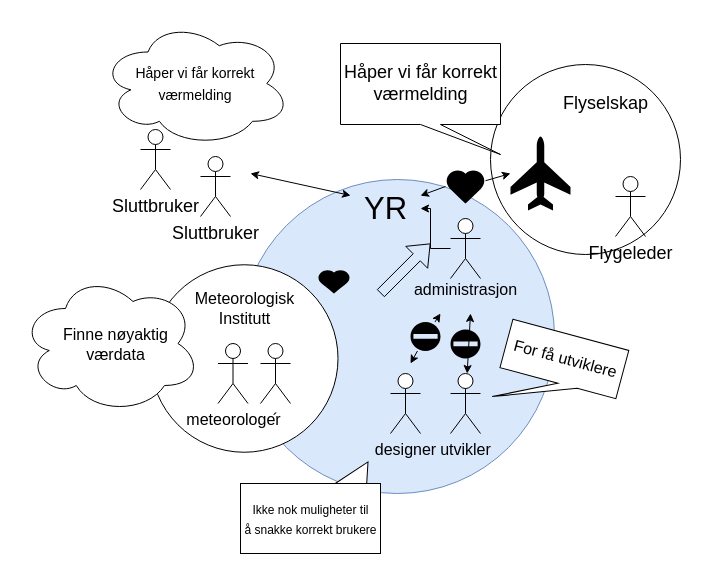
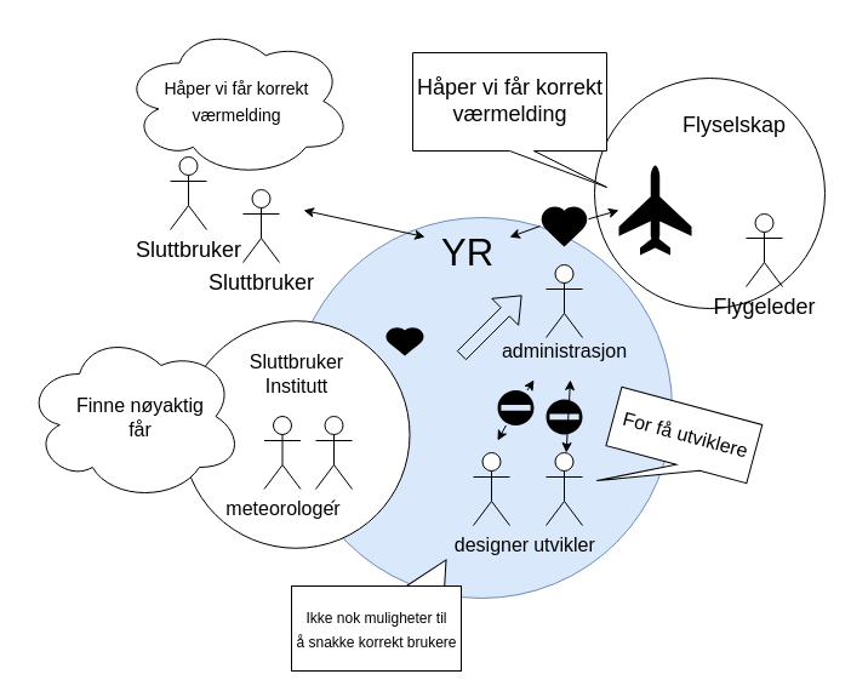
- <mxCell id="4" value="" style="edgeStyle=orthogonalEdgeStyle;rounded=0;orthogonalLoop=1;jettySize=auto;html=1;fontSize=16;" parent="1" source="5" target="3" edge="1"><mxGeometry relative="1" as="geometry" /></mxCell>
- <mxCell id="13" value="Meteorologisk &lt;br&gt;Institutt" style="text;html=1;resizable=0;autosize=1;align=center;verticalAlign=middle;points=[];fillColor=none;strokeColor=none;rounded=0;fontSize=16;" parent="1" vertex="1"><mxGeometry x="183.75" y="283" width="120" height="50" as="geometry" /></mxCell>
+ <mxCell id="13" value="Sluttbruker &lt;br&gt;Institutt" style="text;html=1;resizable=0;autosize=1;align=center;verticalAlign=middle;points=[];fillColor=none;strokeColor=none;rounded=0;fontSize=16;" parent="1" vertex="1"><mxGeometry x="183.75" y="283" width="120" height="50" as="geometry" /></mxCell>
- <mxCell id="15" value="Finne nøyaktig &lt;br&gt;værdata" style="text;html=1;resizable=0;autosize=1;align=center;verticalAlign=middle;points=[];fillColor=none;strokeColor=none;rounded=0;fontSize=16;" parent="1" vertex="1"><mxGeometry x="50" y="318.5" width="130" height="50" as="geometry" /></mxCell>
+ <mxCell id="15" value="Finne nøyaktig &lt;br&gt;får" style="text;html=1;resizable=0;autosize=1;align=center;verticalAlign=middle;points=[];fillColor=none;strokeColor=none;rounded=0;fontSize=16;" parent="1" vertex="1"><mxGeometry x="50" y="318.5" width="130" height="50" as="geometry" /></mxCell>
